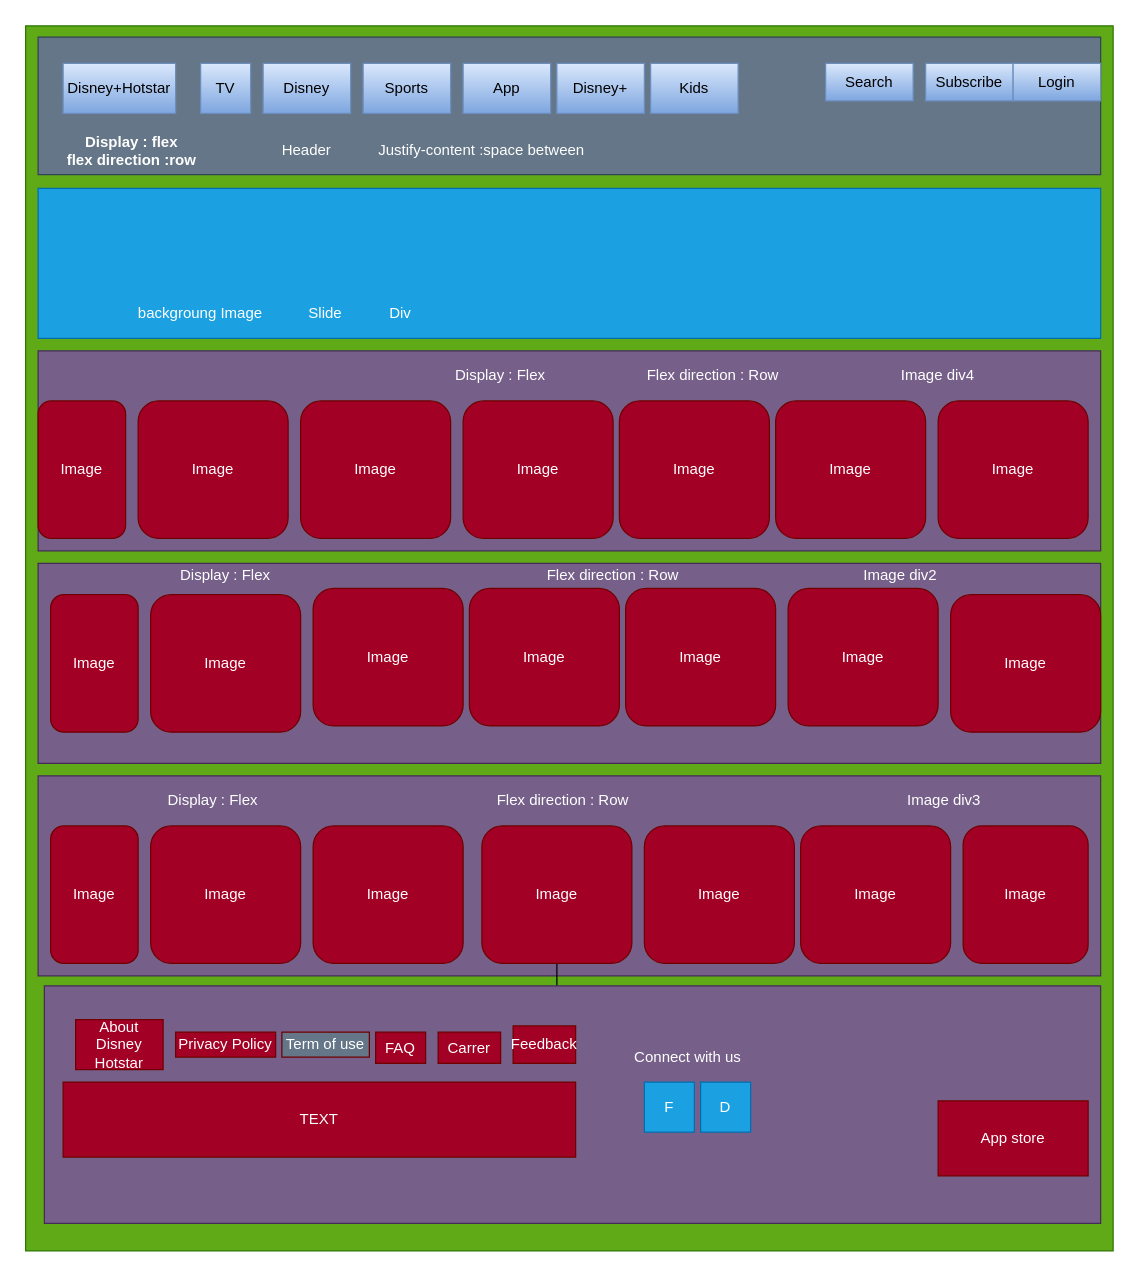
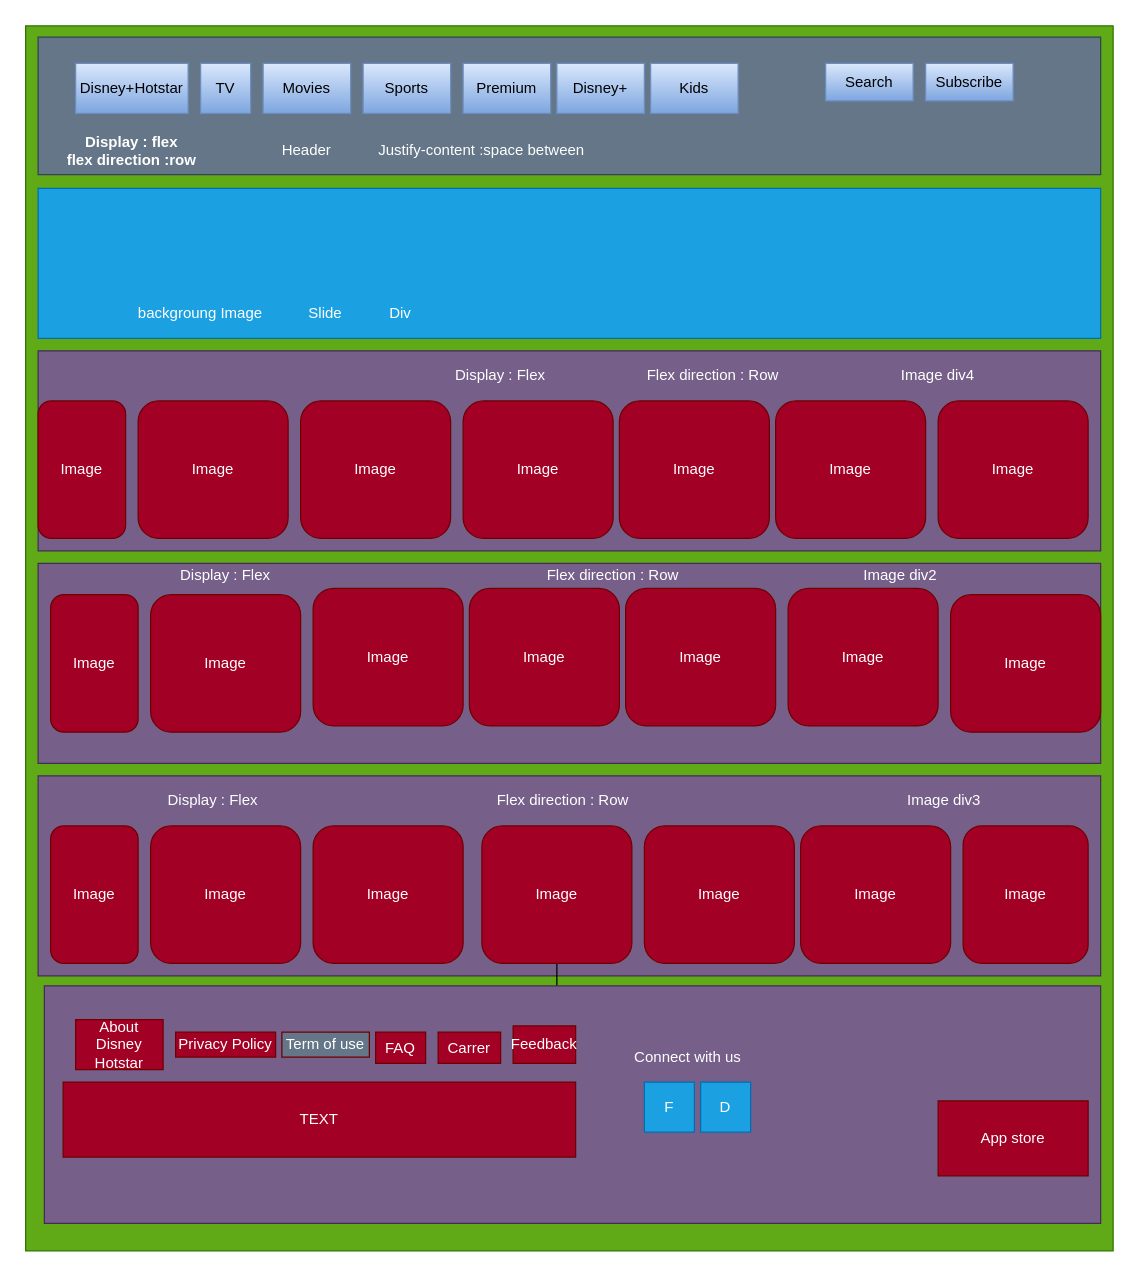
- <mxCell id="7" value="Login" style="rounded=0;whiteSpace=wrap;html=1;gradientColor=#7ea6e0;fillColor=#dae8fc;strokeColor=#6c8ebf;" parent="1" vertex="1"><mxGeometry x="810" y="50" width="70" height="30" as="geometry" /></mxCell>
- <mxCell id="13" value="Disney+Hotstar" style="rounded=0;whiteSpace=wrap;html=1;gradientColor=#7ea6e0;fillColor=#dae8fc;strokeColor=#6c8ebf;" parent="1" vertex="1"><mxGeometry x="50" y="50" width="90" height="40" as="geometry" /></mxCell>
+ <mxCell id="13" value="Disney+Hotstar" style="rounded=0;whiteSpace=wrap;html=1;gradientColor=#7ea6e0;fillColor=#dae8fc;strokeColor=#6c8ebf;" parent="1" vertex="1"><mxGeometry x="60" y="50" width="90" height="40" as="geometry" /></mxCell>
- <mxCell id="11" value="Disney" style="rounded=0;whiteSpace=wrap;html=1;gradientColor=#7ea6e0;fillColor=#dae8fc;strokeColor=#6c8ebf;" parent="1" vertex="1"><mxGeometry x="210" y="50" width="70" height="40" as="geometry" /></mxCell>
+ <mxCell id="11" value="Movies" style="rounded=0;whiteSpace=wrap;html=1;gradientColor=#7ea6e0;fillColor=#dae8fc;strokeColor=#6c8ebf;" parent="1" vertex="1"><mxGeometry x="210" y="50" width="70" height="40" as="geometry" /></mxCell>
- <mxCell id="9" value="App" style="rounded=0;whiteSpace=wrap;html=1;gradientColor=#7ea6e0;fillColor=#dae8fc;strokeColor=#6c8ebf;" parent="1" vertex="1"><mxGeometry x="370" y="50" width="70" height="40" as="geometry" /></mxCell>
+ <mxCell id="9" value="Premium" style="rounded=0;whiteSpace=wrap;html=1;gradientColor=#7ea6e0;fillColor=#dae8fc;strokeColor=#6c8ebf;" parent="1" vertex="1"><mxGeometry x="370" y="50" width="70" height="40" as="geometry" /></mxCell>
